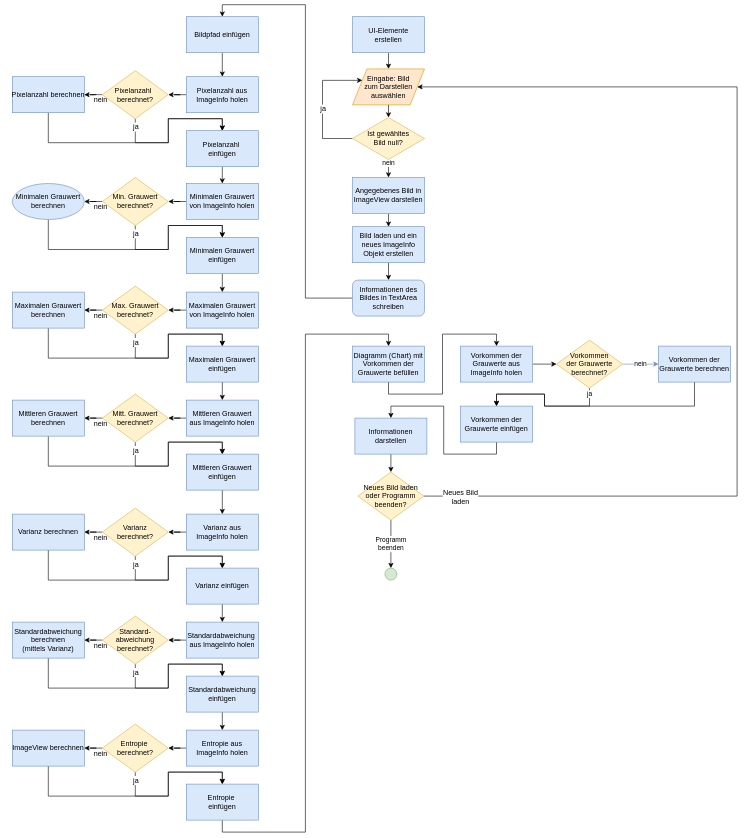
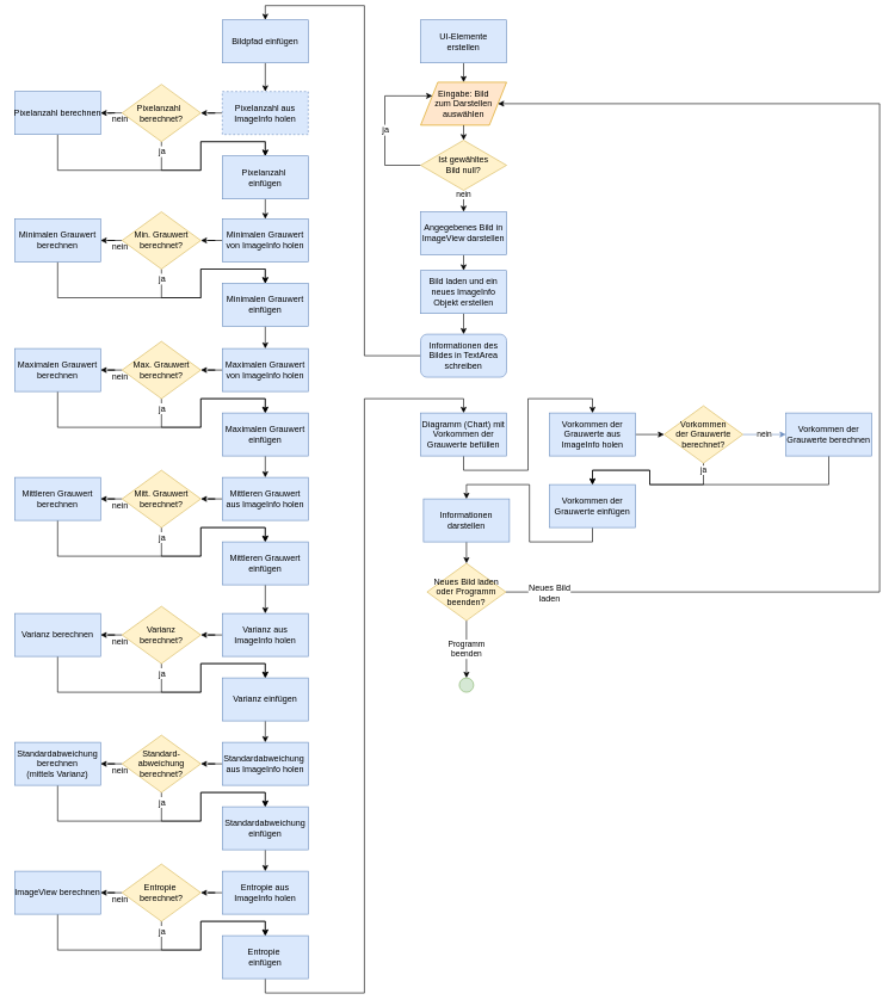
- <mxCell id="85" value="Pixelanzahl aus ImageInfo holen" style="rounded=0;whiteSpace=wrap;html=1;fillColor=#dae8fc;strokeColor=#6c8ebf;" vertex="1" parent="1"><mxGeometry x="310" y="120" width="120" height="60" as="geometry" /></mxCell>
+ <mxCell id="85" value="Pixelanzahl aus ImageInfo holen" style="rounded=0;whiteSpace=wrap;html=1;fillColor=#dae8fc;strokeColor=#6c8ebf;dashed=1;" vertex="1" parent="1"><mxGeometry x="310" y="120" width="120" height="60" as="geometry" /></mxCell>
- <mxCell id="26" value="Minimalen Grauwert berechnen" style="ellipse;whiteSpace=wrap;html=1;fillColor=#dae8fc;strokeColor=#6c8ebf;" vertex="1" parent="1"><mxGeometry x="20" y="298" width="120" height="60" as="geometry" /></mxCell>
+ <mxCell id="26" value="Minimalen Grauwert berechnen" style="rounded=0;whiteSpace=wrap;html=1;fillColor=#dae8fc;strokeColor=#6c8ebf;" vertex="1" parent="1"><mxGeometry x="20" y="298" width="120" height="60" as="geometry" /></mxCell>
